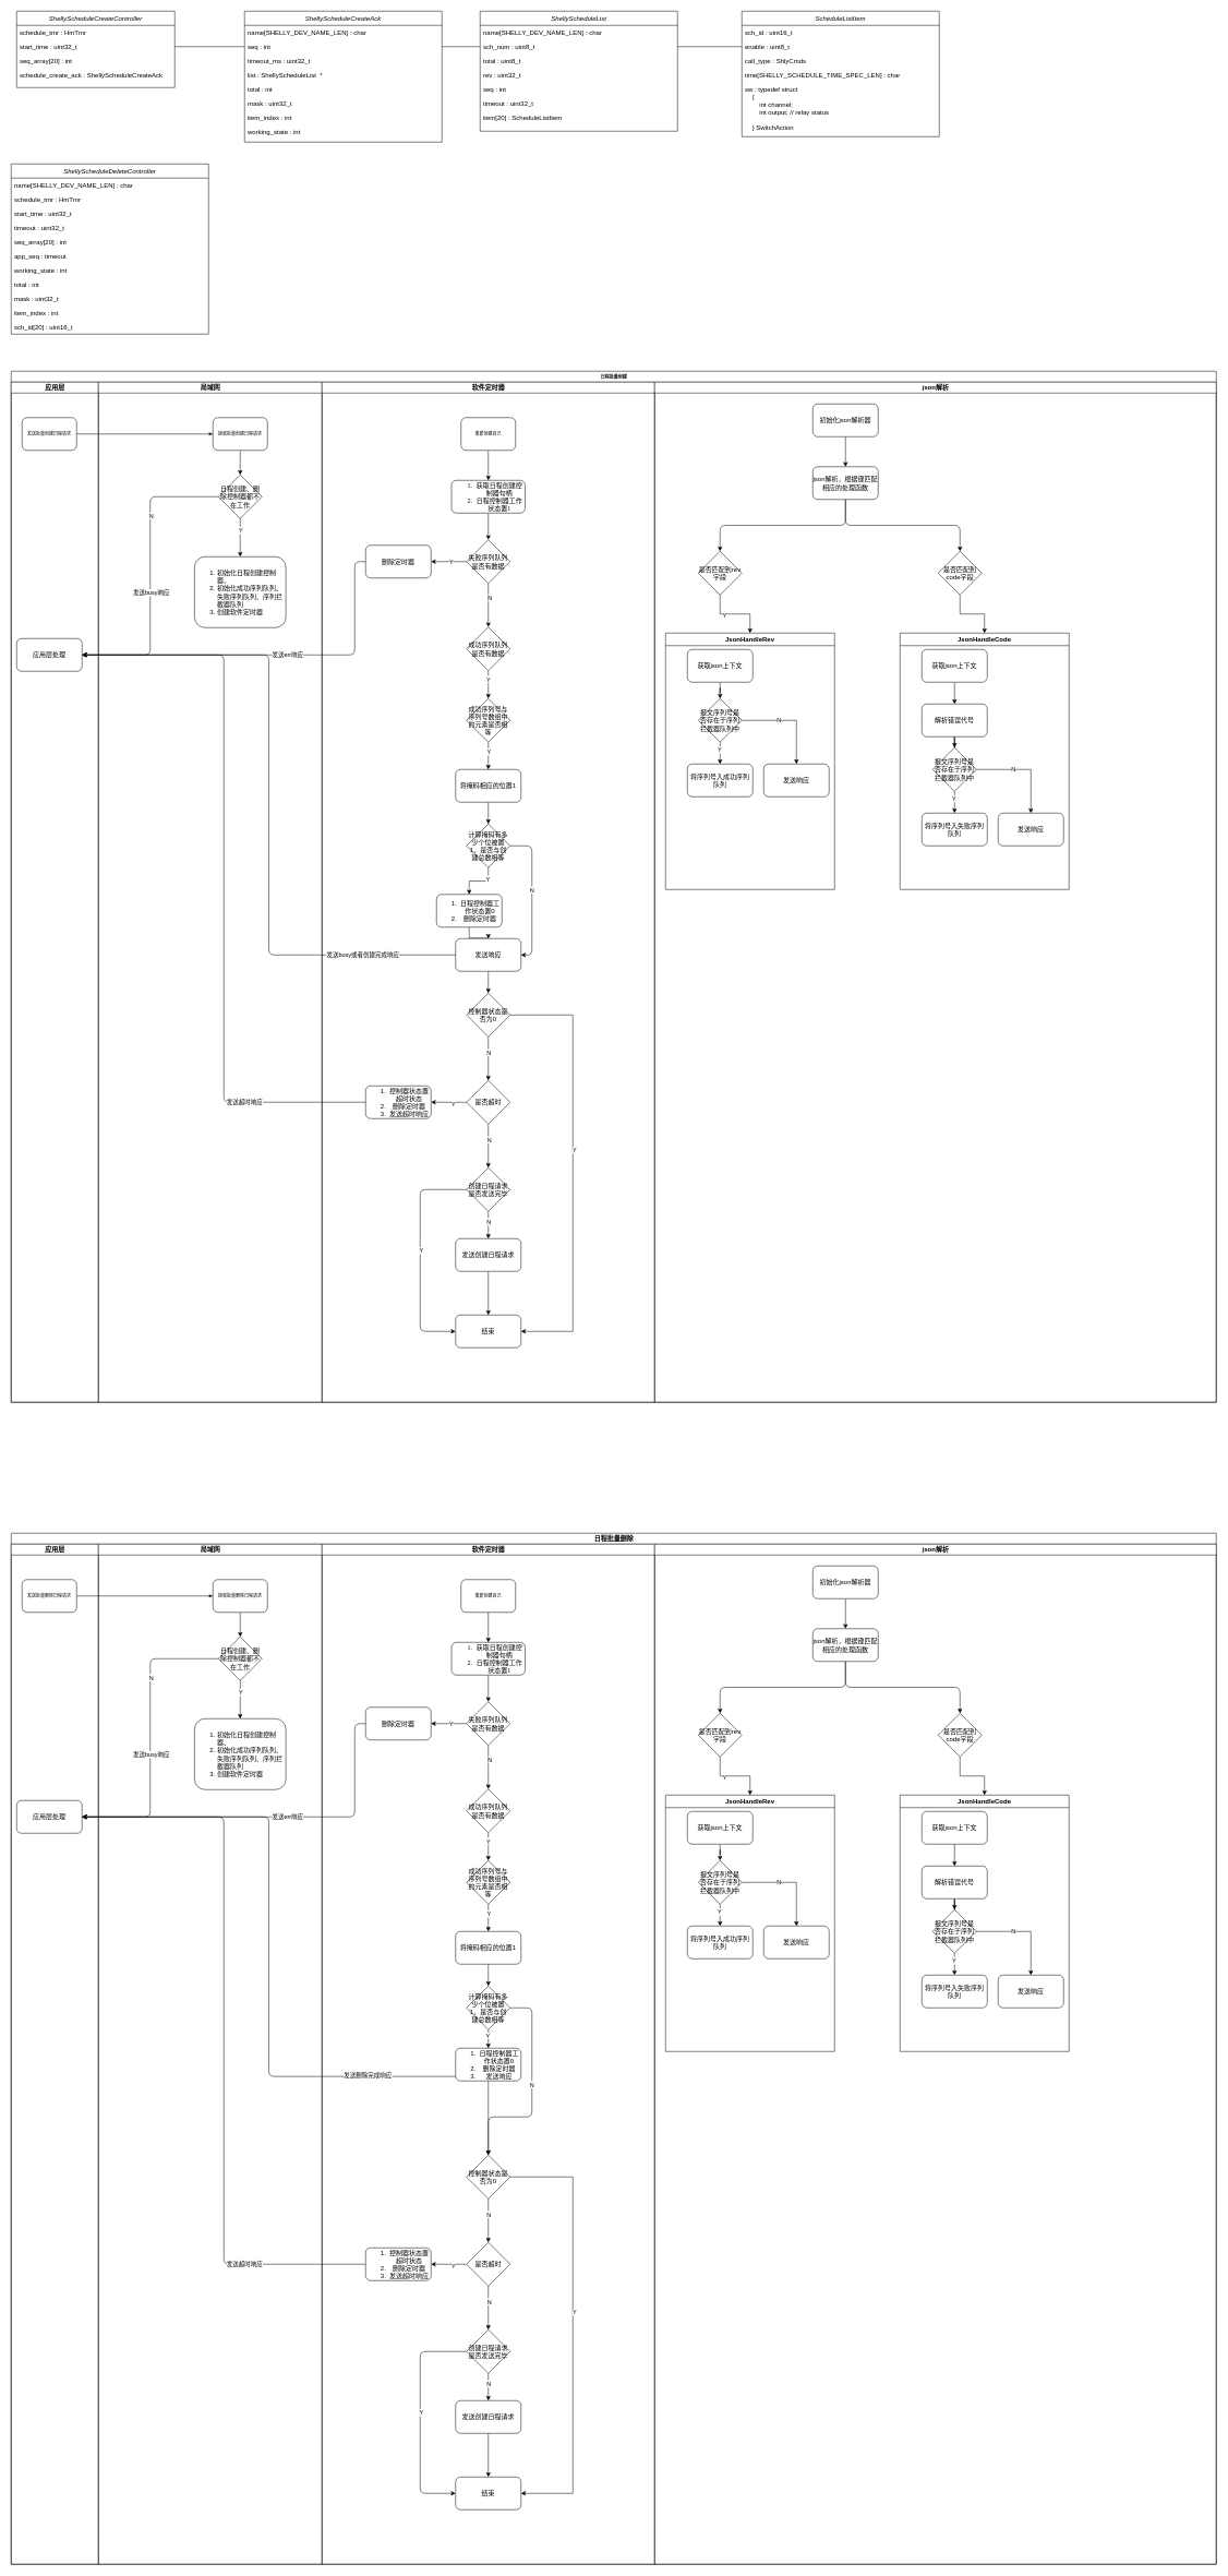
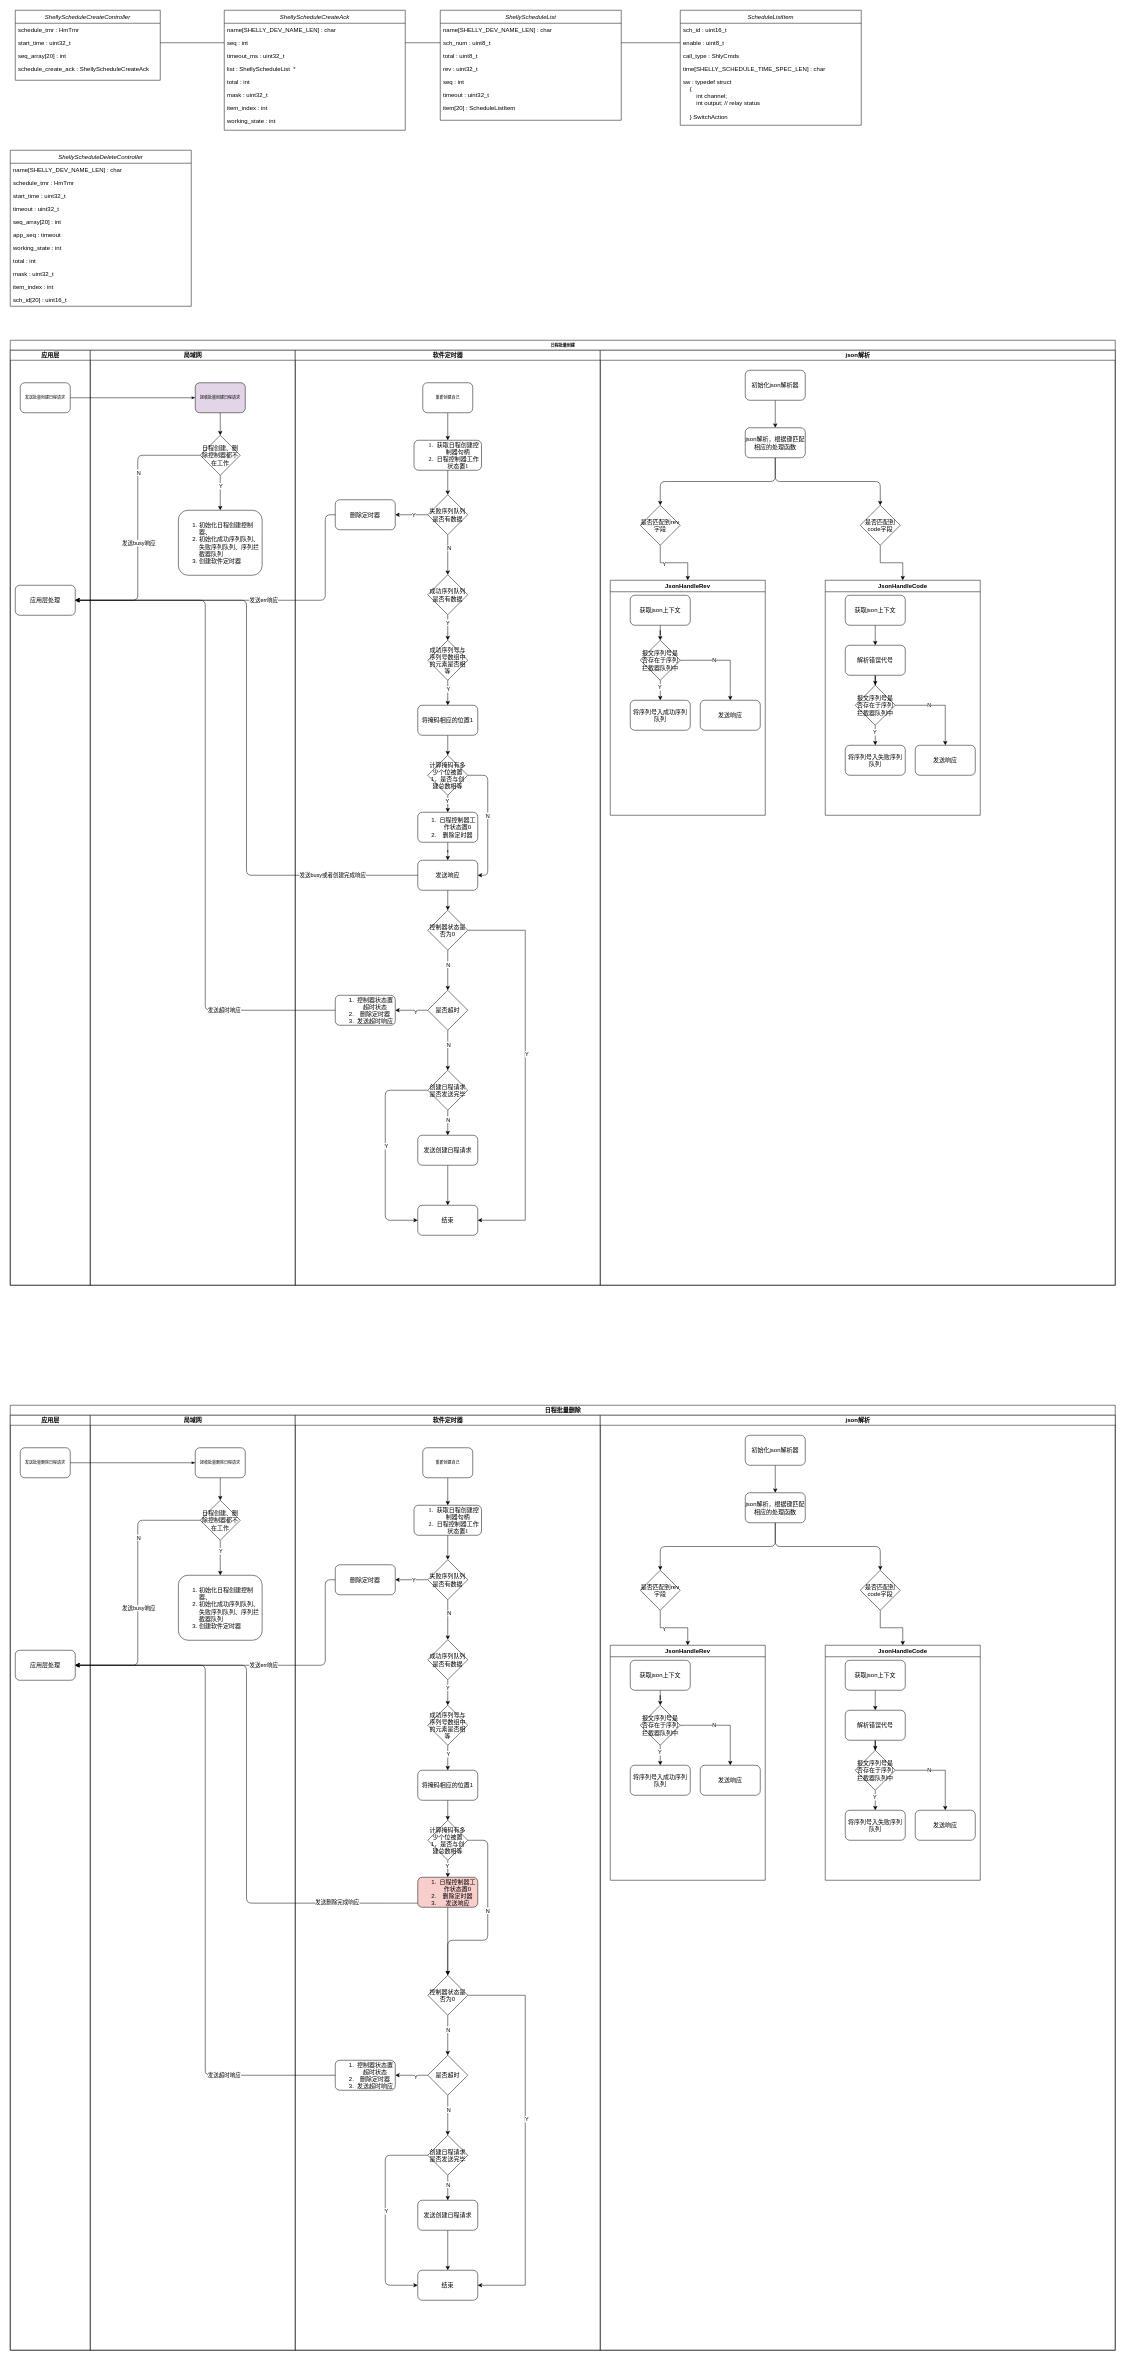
- <mxCell id="55" value="接收批量创建日程请求" style="rounded=1;whiteSpace=wrap;html=1;shadow=0;labelBackgroundColor=none;strokeWidth=1;fontFamily=Verdana;fontSize=8;align=center;" vertex="1" parent="53"><mxGeometry x="210" y="65" width="100" height="60" as="geometry" /></mxCell>
+ <mxCell id="55" value="接收批量创建日程请求" style="rounded=1;whiteSpace=wrap;html=1;shadow=0;labelBackgroundColor=none;strokeWidth=1;fontFamily=Verdana;fontSize=8;align=center;fillColor=#e1d5e7;" vertex="1" parent="53"><mxGeometry x="210" y="65" width="100" height="60" as="geometry" /></mxCell>
- <mxCell id="87" value="&lt;ol&gt;&lt;li&gt;日程控制器工作状态置0&lt;/li&gt;&lt;li&gt;删除定时器&lt;/li&gt;&lt;/ol&gt;" style="rounded=1;whiteSpace=wrap;html=1;" vertex="1" parent="63"><mxGeometry x="210" y="939" width="120" height="60" as="geometry" /></mxCell>
+ <mxCell id="87" value="&lt;ol&gt;&lt;li&gt;日程控制器工作状态置0&lt;/li&gt;&lt;li&gt;删除定时器&lt;/li&gt;&lt;/ol&gt;" style="rounded=1;whiteSpace=wrap;html=1;" vertex="1" parent="63"><mxGeometry x="245" y="924" width="120" height="60" as="geometry" /></mxCell>
- <mxCell id="188" value="&lt;ol&gt;&lt;li&gt;日程控制器工作状态置0&lt;/li&gt;&lt;li&gt;删除定时器&lt;/li&gt;&lt;li&gt;发送响应&lt;/li&gt;&lt;/ol&gt;" style="rounded=1;whiteSpace=wrap;html=1;" vertex="1" parent="164"><mxGeometry x="245" y="924" width="120" height="60" as="geometry" /></mxCell>
+ <mxCell id="188" value="&lt;ol&gt;&lt;li&gt;日程控制器工作状态置0&lt;/li&gt;&lt;li&gt;删除定时器&lt;/li&gt;&lt;li&gt;发送响应&lt;/li&gt;&lt;/ol&gt;" style="rounded=1;whiteSpace=wrap;html=1;fillColor=#f8cecc;" vertex="1" parent="164"><mxGeometry x="245" y="924" width="120" height="60" as="geometry" /></mxCell>
